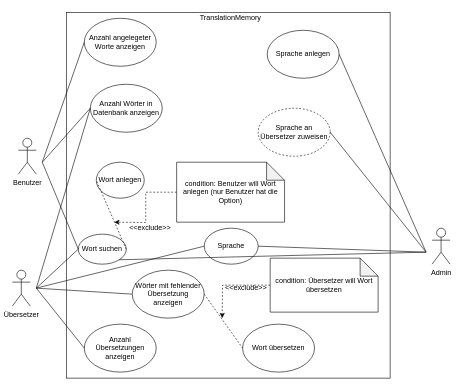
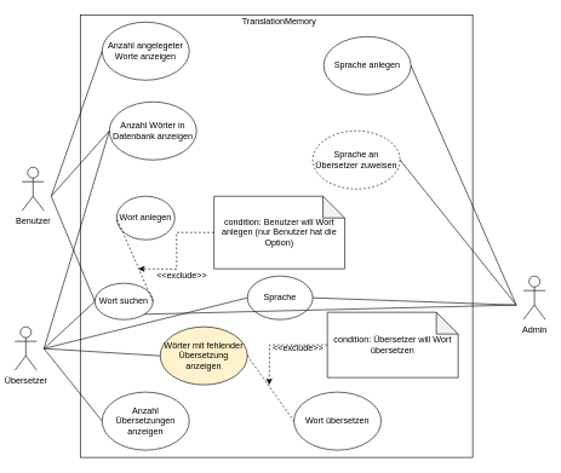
- <mxCell id="10" value="Wörter mit fehlender Übersetzung anzeigen" style="ellipse;whiteSpace=wrap;html=1;" parent="1" vertex="1"><mxGeometry x="220" y="450" width="120" height="80" as="geometry" /></mxCell>
+ <mxCell id="10" value="Wörter mit fehlender Übersetzung anzeigen" style="ellipse;whiteSpace=wrap;html=1;fillColor=#fff2cc;" parent="1" vertex="1"><mxGeometry x="220" y="450" width="120" height="80" as="geometry" /></mxCell>
